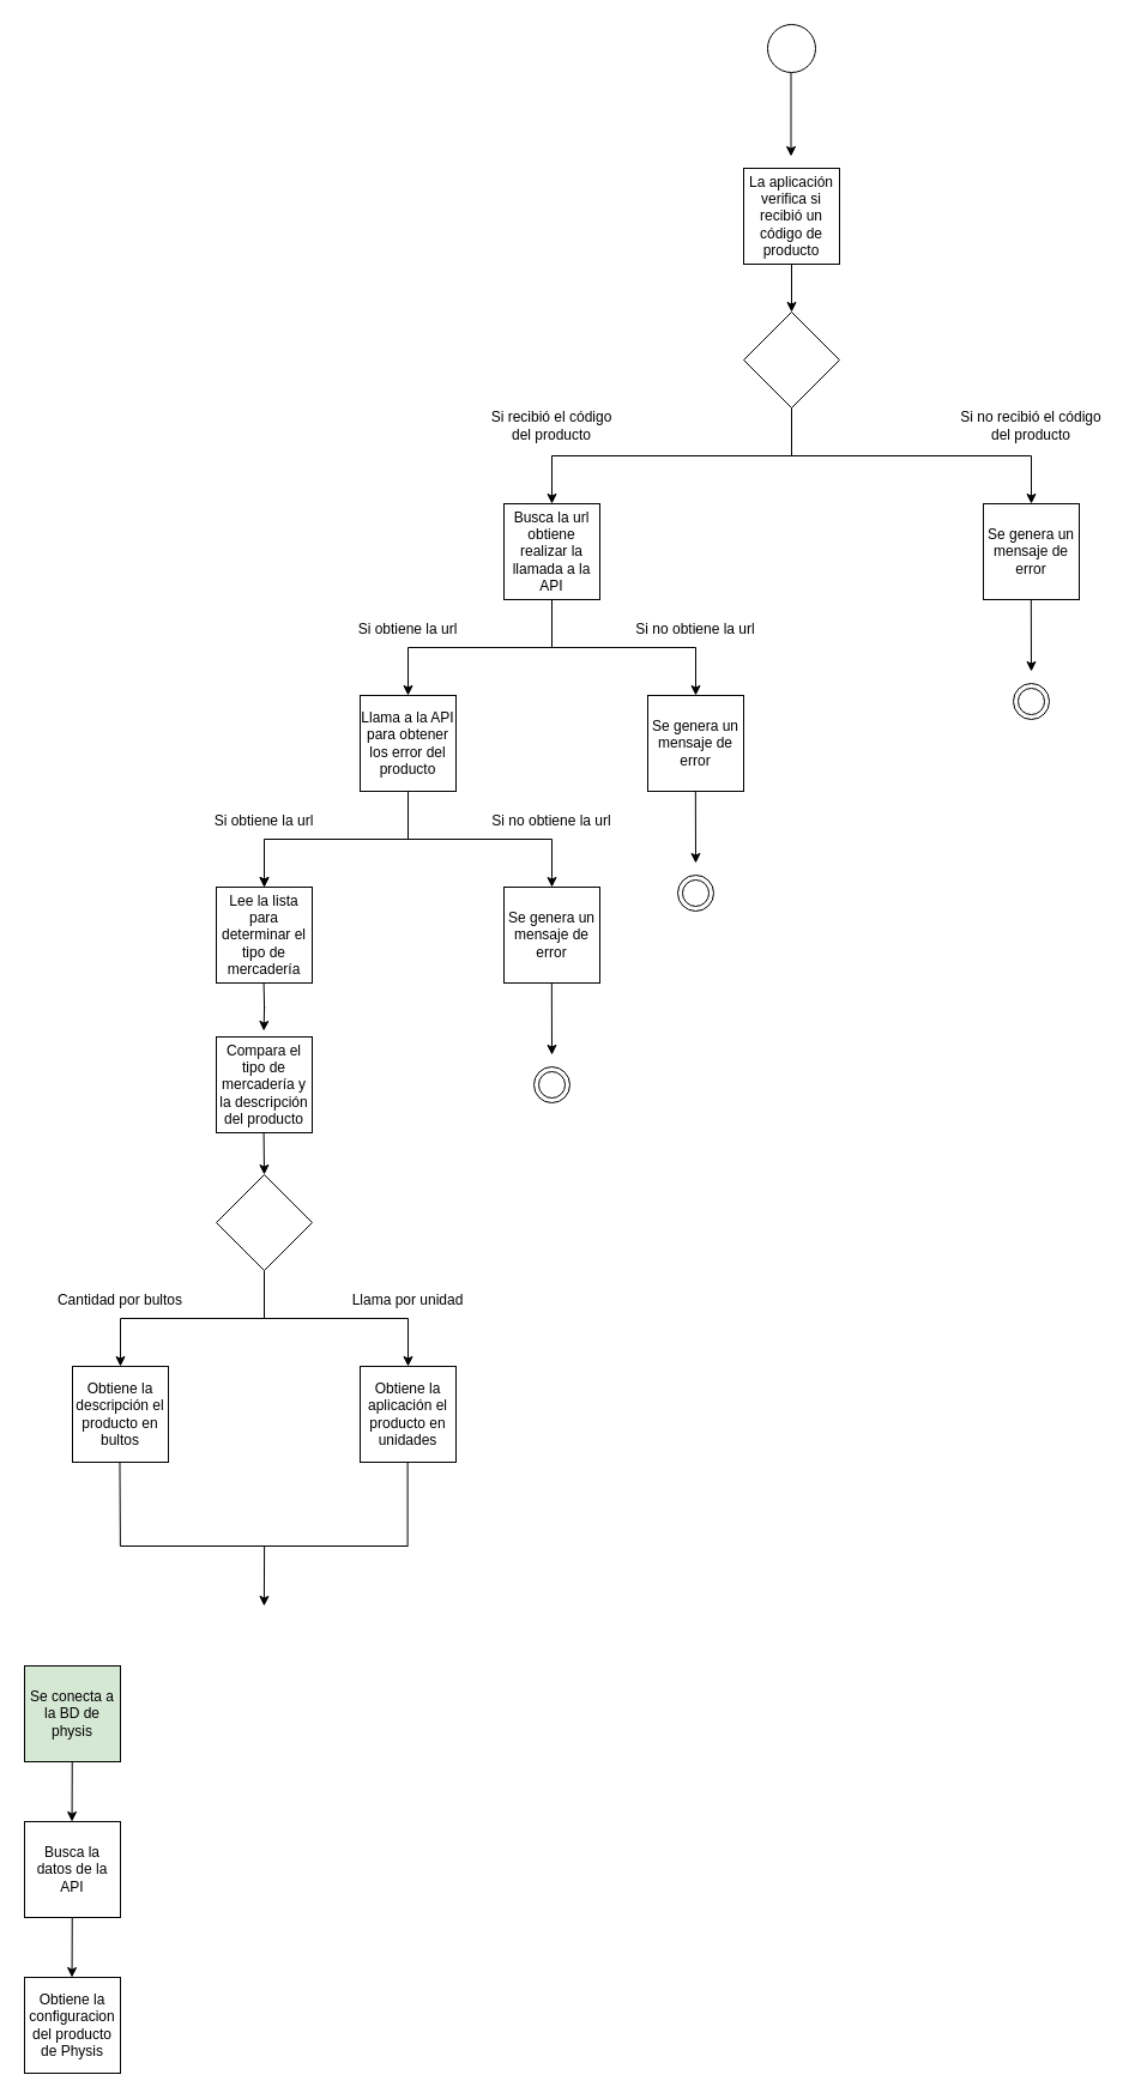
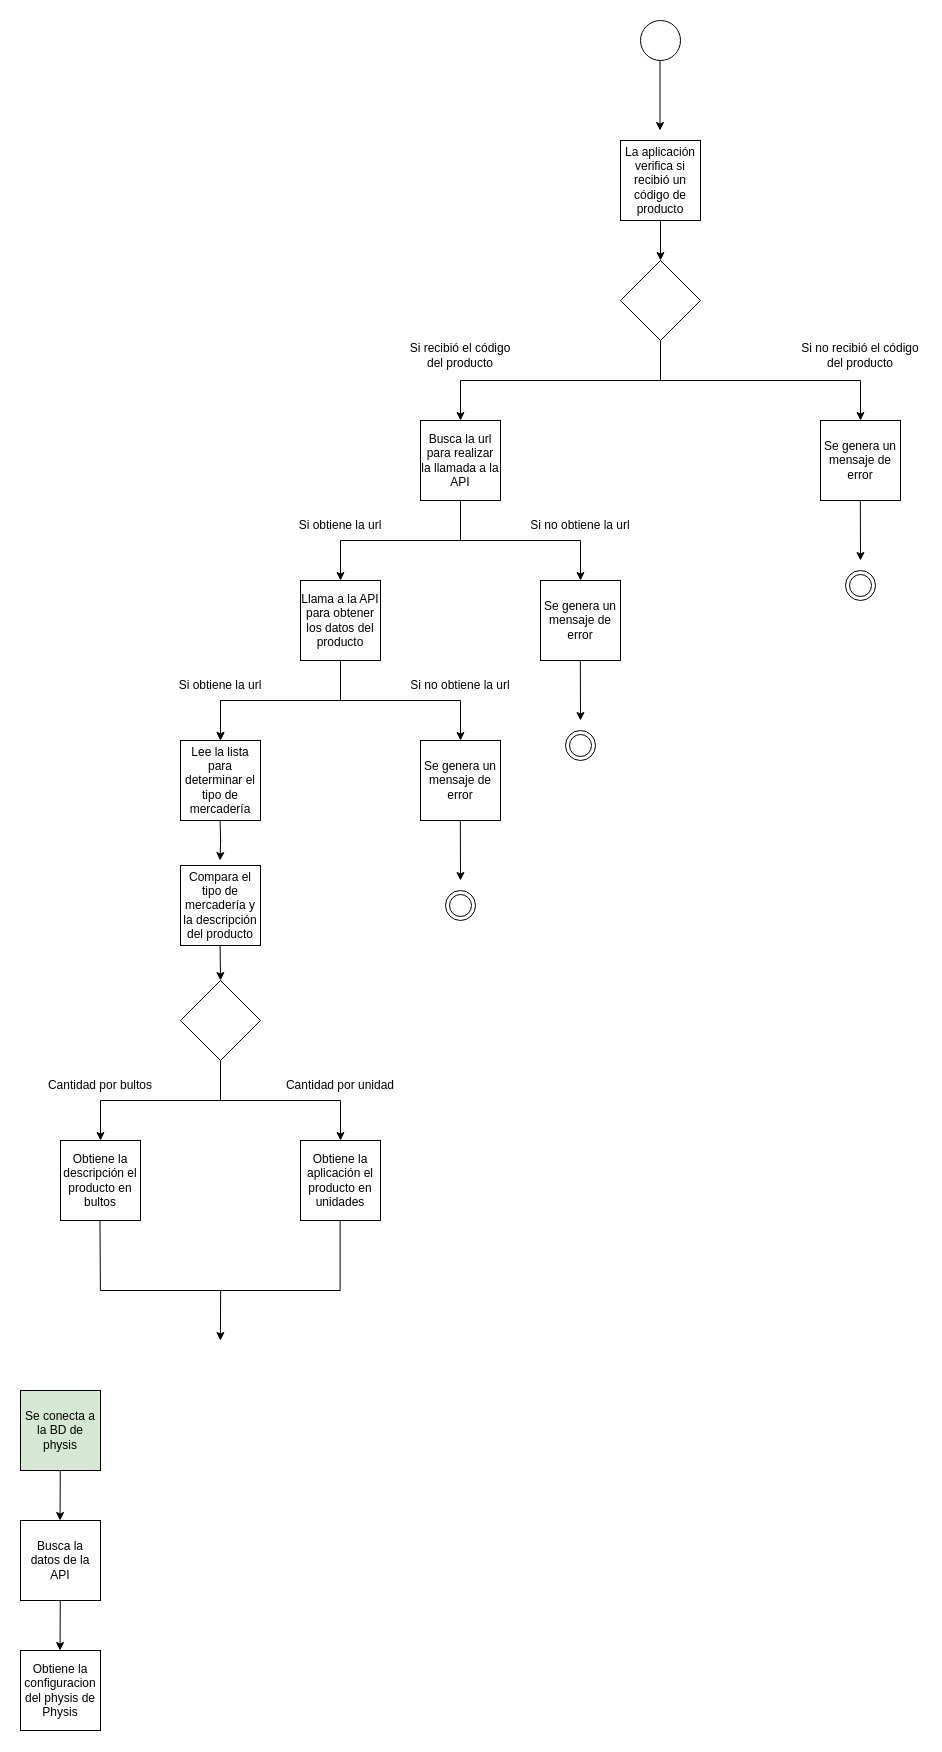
- <mxCell id="16" value="Busca la url obtiene realizar la llamada a la API" style="whiteSpace=wrap;html=1;aspect=fixed;" vertex="1" parent="1"><mxGeometry x="420" y="420" width="80" height="80" as="geometry" /></mxCell>
+ <mxCell id="16" value="Busca la url para realizar la llamada a la API" style="whiteSpace=wrap;html=1;aspect=fixed;" vertex="1" parent="1"><mxGeometry x="420" y="420" width="80" height="80" as="geometry" /></mxCell>
- <mxCell id="26" value="Llama a la API para obtener los error del producto" style="whiteSpace=wrap;html=1;aspect=fixed;" vertex="1" parent="1"><mxGeometry x="300" y="580" width="80" height="80" as="geometry" /></mxCell>
+ <mxCell id="26" value="Llama a la API para obtener los datos del producto" style="whiteSpace=wrap;html=1;aspect=fixed;" vertex="1" parent="1"><mxGeometry x="300" y="580" width="80" height="80" as="geometry" /></mxCell>
- <mxCell id="47" value="Llama por unidad" style="text;html=1;align=center;verticalAlign=middle;whiteSpace=wrap;rounded=0;" vertex="1" parent="1"><mxGeometry x="280" y="1070" width="120" height="30" as="geometry" /></mxCell>
+ <mxCell id="47" value="Cantidad por unidad" style="text;html=1;align=center;verticalAlign=middle;whiteSpace=wrap;rounded=0;" vertex="1" parent="1"><mxGeometry x="280" y="1070" width="120" height="30" as="geometry" /></mxCell>
- <mxCell id="58" value="Obtiene la configuracion del producto de Physis" style="whiteSpace=wrap;html=1;aspect=fixed;" vertex="1" parent="1"><mxGeometry x="20" y="1650" width="80" height="80" as="geometry" /></mxCell>
+ <mxCell id="58" value="Obtiene la configuracion del physis de Physis" style="whiteSpace=wrap;html=1;aspect=fixed;" vertex="1" parent="1"><mxGeometry x="20" y="1650" width="80" height="80" as="geometry" /></mxCell>
